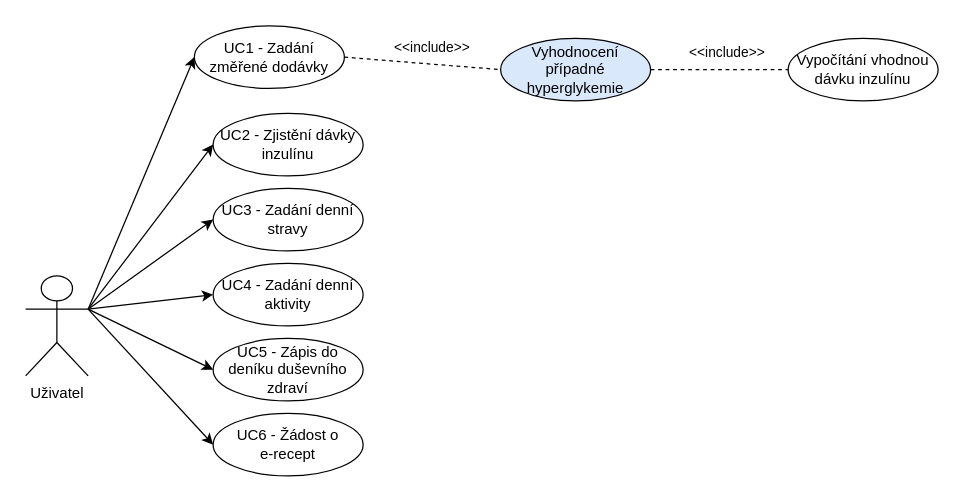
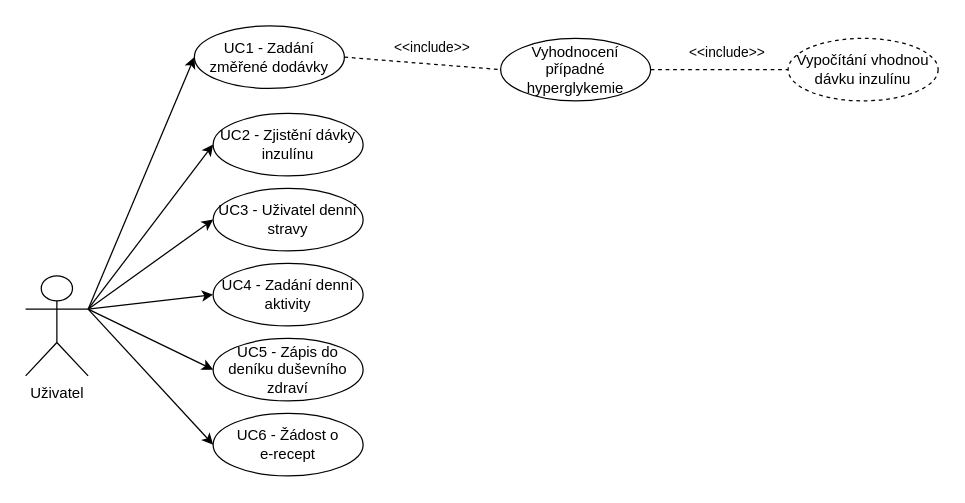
- <mxCell id="13" value="Vyhodnocení případné hyperglykemie" style="ellipse;whiteSpace=wrap;html=1;fillColor=#dae8fc;" vertex="1" parent="1"><mxGeometry x="400" y="30" width="120" height="50" as="geometry" /></mxCell>
+ <mxCell id="13" value="Vyhodnocení případné hyperglykemie" style="ellipse;whiteSpace=wrap;html=1;" vertex="1" parent="1"><mxGeometry x="400" y="30" width="120" height="50" as="geometry" /></mxCell>
- <mxCell id="18" value="Vypočítání vhodnou dávku inzulínu" style="ellipse;whiteSpace=wrap;html=1;" vertex="1" parent="1"><mxGeometry x="630" y="30" width="120" height="50" as="geometry" /></mxCell>
+ <mxCell id="18" value="Vypočítání vhodnou dávku inzulínu" style="ellipse;whiteSpace=wrap;html=1;dashed=1;" vertex="1" parent="1"><mxGeometry x="630" y="30" width="120" height="50" as="geometry" /></mxCell>
- <mxCell id="9" value="UC3 - Zadání denní stravy" style="ellipse;whiteSpace=wrap;html=1;" vertex="1" parent="1"><mxGeometry x="170" y="150" width="120" height="50" as="geometry" /></mxCell>
+ <mxCell id="9" value="UC3 - Uživatel denní stravy" style="ellipse;whiteSpace=wrap;html=1;" vertex="1" parent="1"><mxGeometry x="170" y="150" width="120" height="50" as="geometry" /></mxCell>
